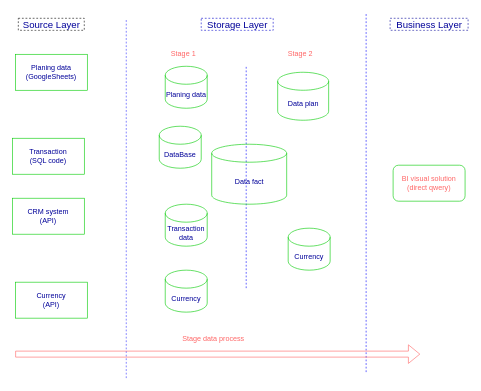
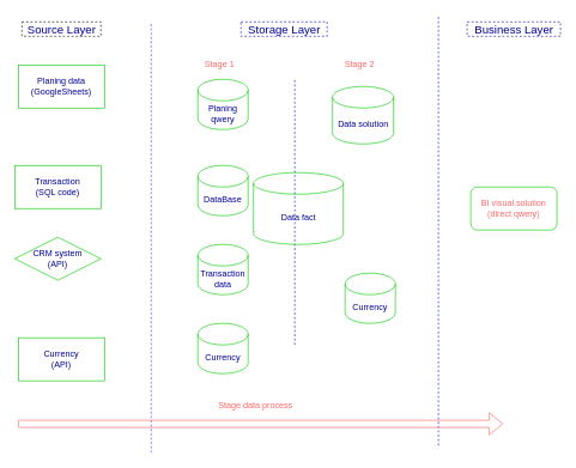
- <mxCell id="13" value="&lt;span style=&quot;color: rgb(0 , 0 , 153)&quot;&gt;Planing data&lt;/span&gt;" style="shape=cylinder3;whiteSpace=wrap;html=1;boundedLbl=1;backgroundOutline=1;size=15;fontColor=#FF6666;strokeColor=#00CC00;fillColor=none;" vertex="1" parent="1"><mxGeometry x="275" y="110" width="70" height="70" as="geometry" /></mxCell>
+ <mxCell id="13" value="&lt;span style=&quot;color: rgb(0 , 0 , 153)&quot;&gt;Planing qwery&lt;/span&gt;" style="shape=cylinder3;whiteSpace=wrap;html=1;boundedLbl=1;backgroundOutline=1;size=15;fontColor=#FF6666;strokeColor=#00CC00;fillColor=none;" vertex="1" parent="1"><mxGeometry x="275" y="110" width="70" height="70" as="geometry" /></mxCell>
- <mxCell id="20" value="&lt;span style=&quot;color: rgb(0 , 0 , 153)&quot;&gt;Data plan&lt;/span&gt;" style="shape=cylinder3;whiteSpace=wrap;html=1;boundedLbl=1;backgroundOutline=1;size=15;fontColor=#FF6666;strokeColor=#00CC00;fillColor=none;" vertex="1" parent="1"><mxGeometry x="462.5" y="120" width="85" height="80" as="geometry" /></mxCell>
+ <mxCell id="20" value="&lt;span style=&quot;color: rgb(0 , 0 , 153)&quot;&gt;Data solution&lt;/span&gt;" style="shape=cylinder3;whiteSpace=wrap;html=1;boundedLbl=1;backgroundOutline=1;size=15;fontColor=#FF6666;strokeColor=#00CC00;fillColor=none;" vertex="1" parent="1"><mxGeometry x="462.5" y="120" width="85" height="80" as="geometry" /></mxCell>
- <mxCell id="15" value="&lt;span style=&quot;color: rgb(0 , 0 , 153)&quot;&gt;DataBase&lt;/span&gt;" style="shape=cylinder3;whiteSpace=wrap;html=1;boundedLbl=1;backgroundOutline=1;size=15;fontColor=#FF6666;strokeColor=#00CC00;fillColor=none;" vertex="1" parent="1"><mxGeometry x="265" y="210" width="70" height="70" as="geometry" /></mxCell>
+ <mxCell id="15" value="&lt;span style=&quot;color: rgb(0 , 0 , 153)&quot;&gt;DataBase&lt;/span&gt;" style="shape=cylinder3;whiteSpace=wrap;html=1;boundedLbl=1;backgroundOutline=1;size=15;fontColor=#FF6666;strokeColor=#00CC00;fillColor=none;" vertex="1" parent="1"><mxGeometry x="275" y="230" width="70" height="70" as="geometry" /></mxCell>
- <mxCell id="23" value="BI visual solution&lt;br&gt;(direct qwery)" style="rounded=1;whiteSpace=wrap;html=1;fontColor=#FF6666;strokeColor=#00CC00;fillColor=none;" vertex="1" parent="1"><mxGeometry x="655" y="275" width="120" height="60" as="geometry" /></mxCell>
+ <mxCell id="23" value="BI visual solution&lt;br&gt;(direct qwery)" style="rounded=1;whiteSpace=wrap;html=1;fontColor=#FF6666;strokeColor=#00CC00;fillColor=none;" vertex="1" parent="1"><mxGeometry x="655" y="260" width="120" height="60" as="geometry" /></mxCell>
- <mxCell id="9" value="CRM system&lt;br&gt;(API)" style="rounded=0;whiteSpace=wrap;html=1;fontColor=#000099;strokeColor=#00CC00;fillColor=none;" vertex="1" parent="1"><mxGeometry x="20" y="330" width="120" height="60" as="geometry" /></mxCell>
+ <mxCell id="9" value="CRM system&lt;br&gt;(API)" style="rhombus;whiteSpace=wrap;html=1;fontColor=#000099;strokeColor=#00CC00;fillColor=none;" vertex="1" parent="1"><mxGeometry x="20" y="330" width="120" height="60" as="geometry" /></mxCell>
